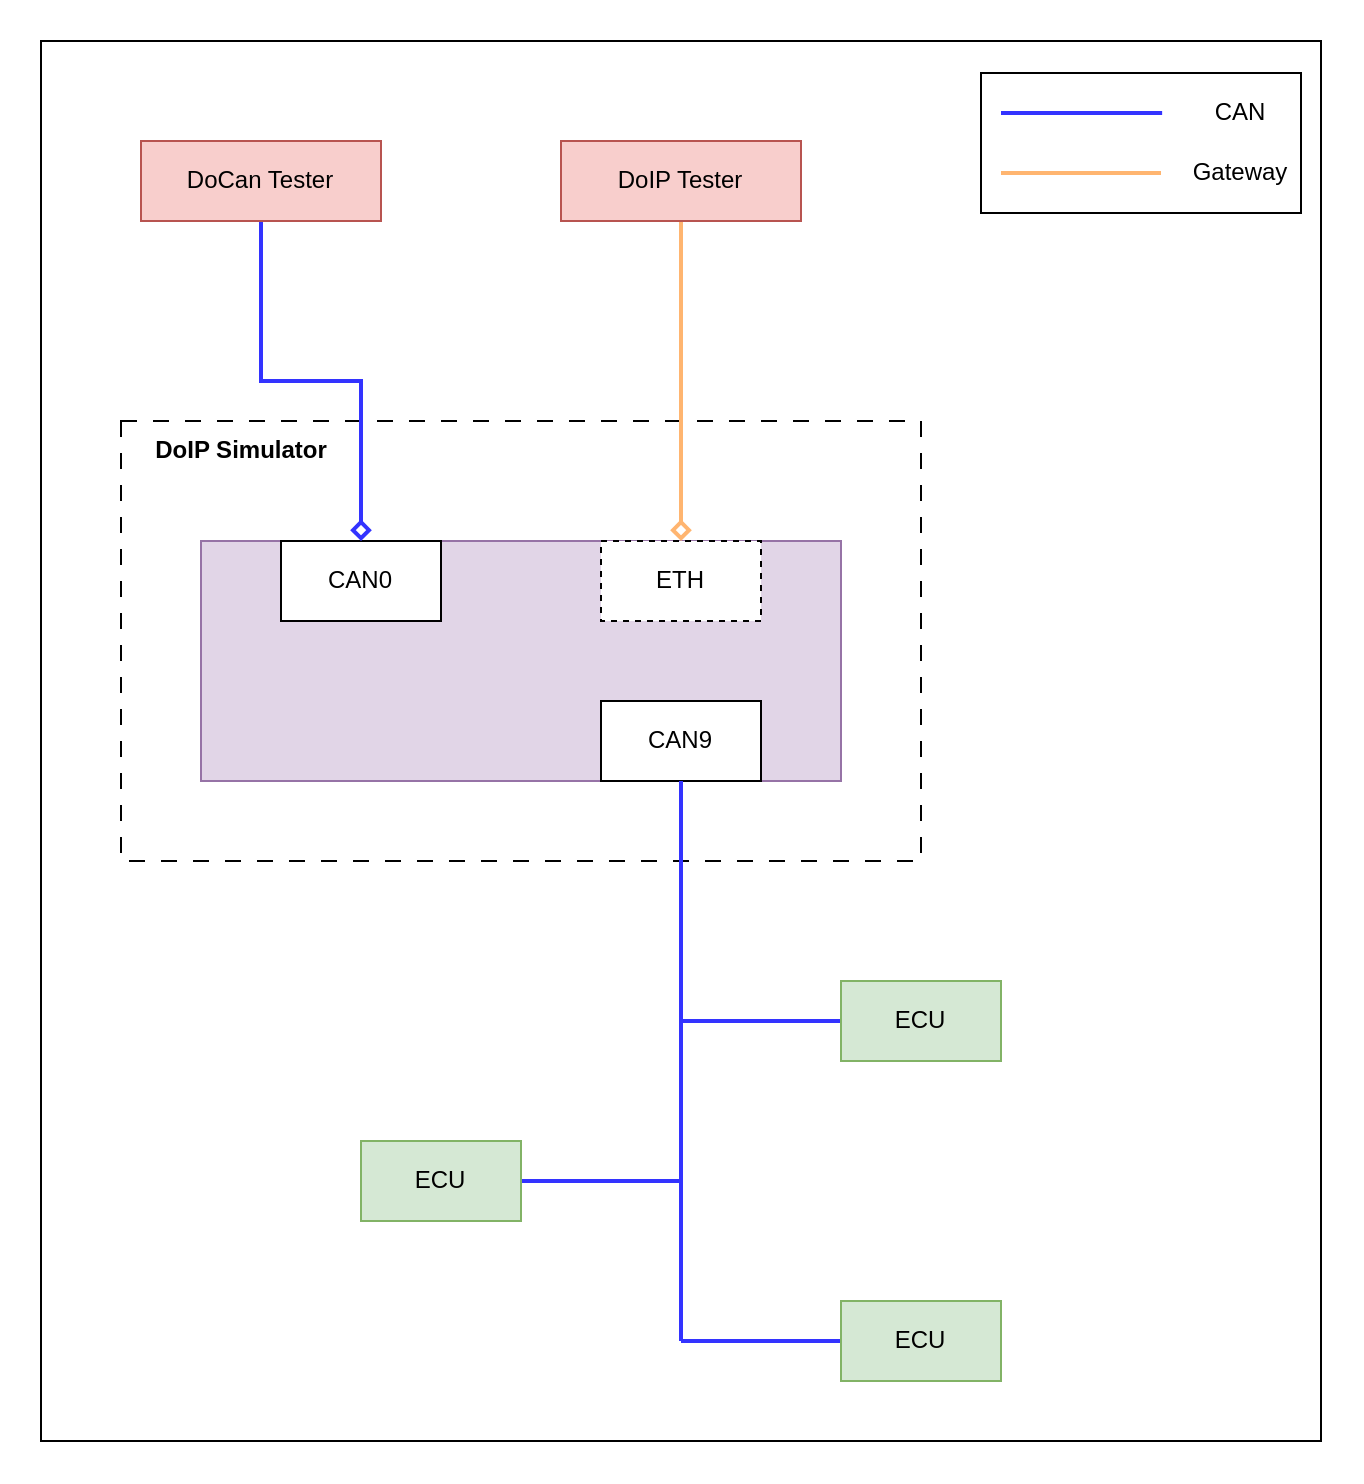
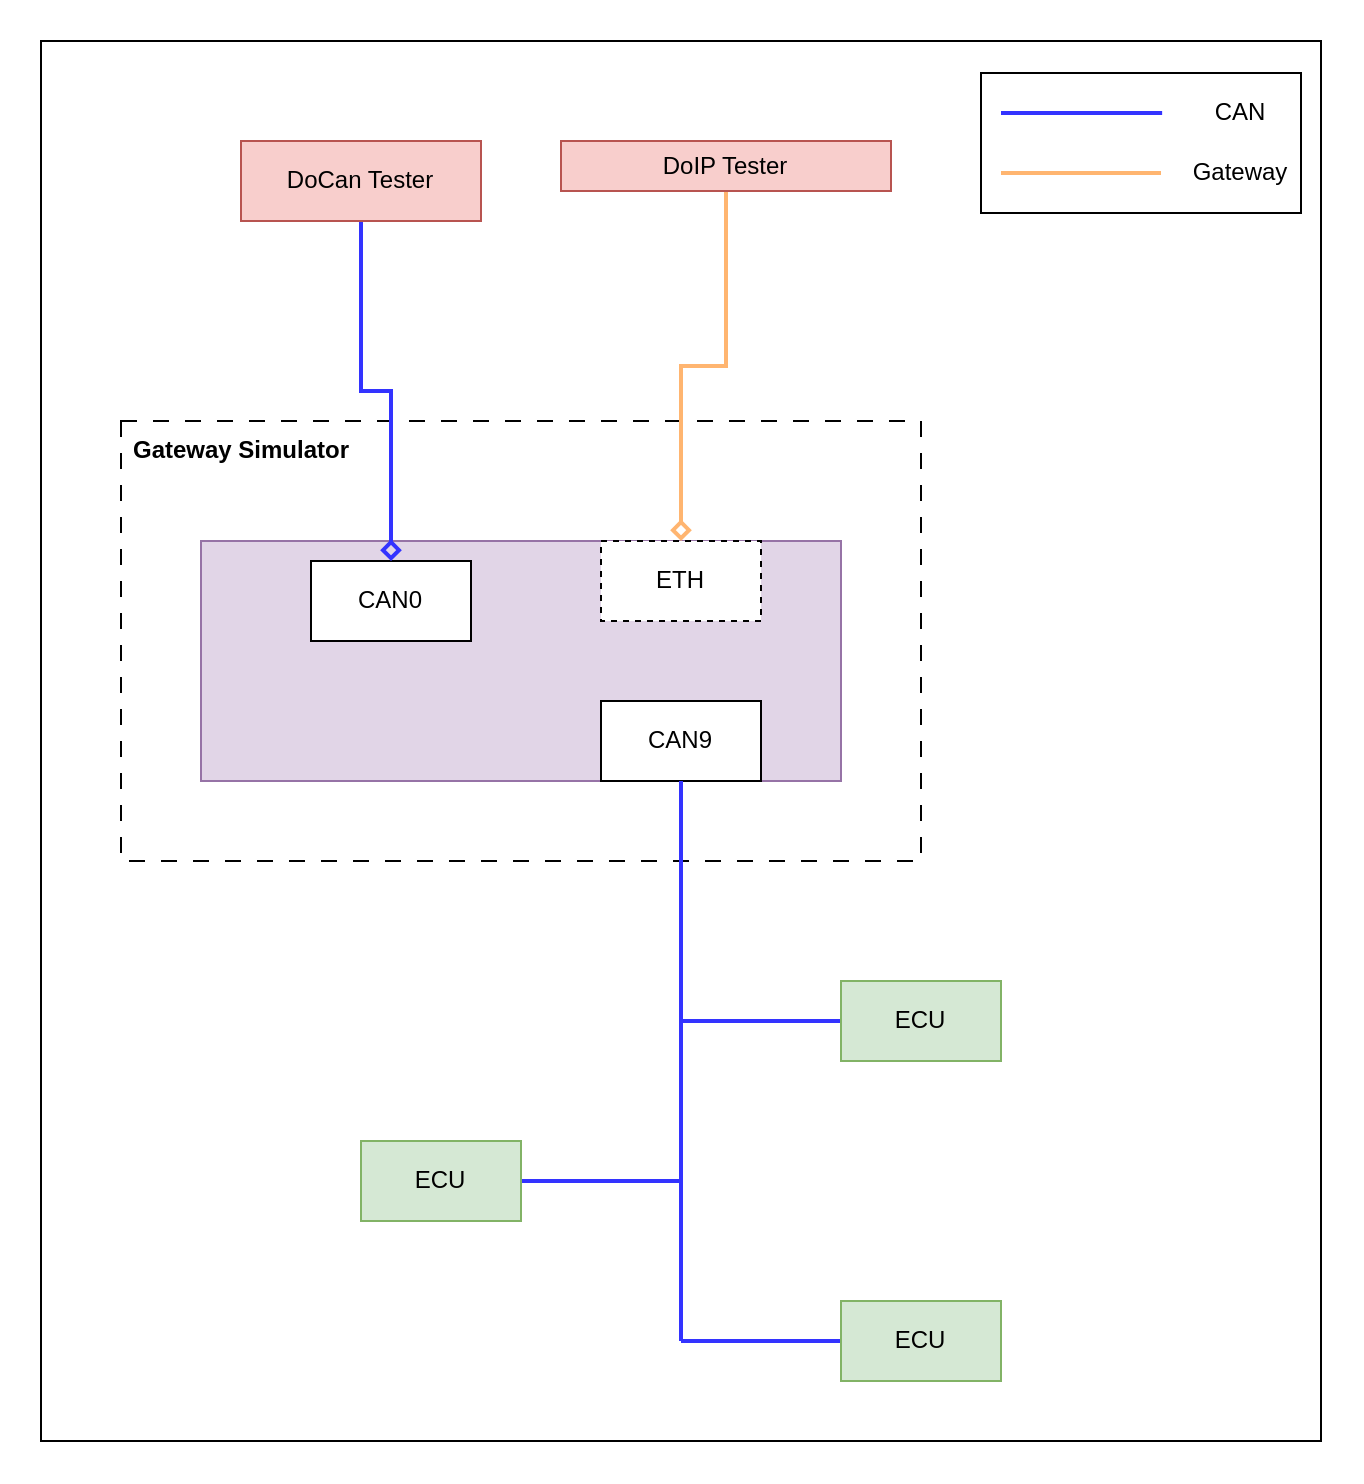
- <mxCell id="9" value="DoCan Tester" style="rounded=0;whiteSpace=wrap;html=1;fillColor=#f8cecc;strokeColor=#b85450;" parent="1" vertex="1"><mxGeometry x="70" y="70" width="120" height="40" as="geometry" /></mxCell>
+ <mxCell id="9" value="DoCan Tester" style="rounded=0;whiteSpace=wrap;html=1;fillColor=#f8cecc;strokeColor=#b85450;" parent="1" vertex="1"><mxGeometry x="120" y="70" width="120" height="40" as="geometry" /></mxCell>
- <mxCell id="11" value="DoIP Tester" style="rounded=0;whiteSpace=wrap;html=1;fillColor=#f8cecc;strokeColor=#b85450;" parent="1" vertex="1"><mxGeometry x="280" y="70" width="120" height="40" as="geometry" /></mxCell>
+ <mxCell id="11" value="DoIP Tester" style="rounded=0;whiteSpace=wrap;html=1;fillColor=#f8cecc;strokeColor=#b85450;" parent="1" vertex="1"><mxGeometry x="280" y="70" width="165" height="25" as="geometry" /></mxCell>
- <mxCell id="19" value="&lt;b&gt;DoIP Simulator&lt;/b&gt;" style="text;html=1;align=center;verticalAlign=middle;resizable=0;points=[];autosize=1;strokeColor=none;fillColor=none;" parent="1" vertex="1"><mxGeometry x="55" y="210" width="130" height="30" as="geometry" /></mxCell>
+ <mxCell id="19" value="&lt;b&gt;Gateway Simulator&lt;/b&gt;" style="text;html=1;align=center;verticalAlign=middle;resizable=0;points=[];autosize=1;strokeColor=none;fillColor=none;" parent="1" vertex="1"><mxGeometry x="55" y="210" width="130" height="30" as="geometry" /></mxCell>
- <mxCell id="5" value="CAN0" style="rounded=0;whiteSpace=wrap;html=1;" parent="1" vertex="1"><mxGeometry x="140" y="270" width="80" height="40" as="geometry" /></mxCell>
+ <mxCell id="5" value="CAN0" style="rounded=0;whiteSpace=wrap;html=1;" parent="1" vertex="1"><mxGeometry x="155" y="280" width="80" height="40" as="geometry" /></mxCell>
